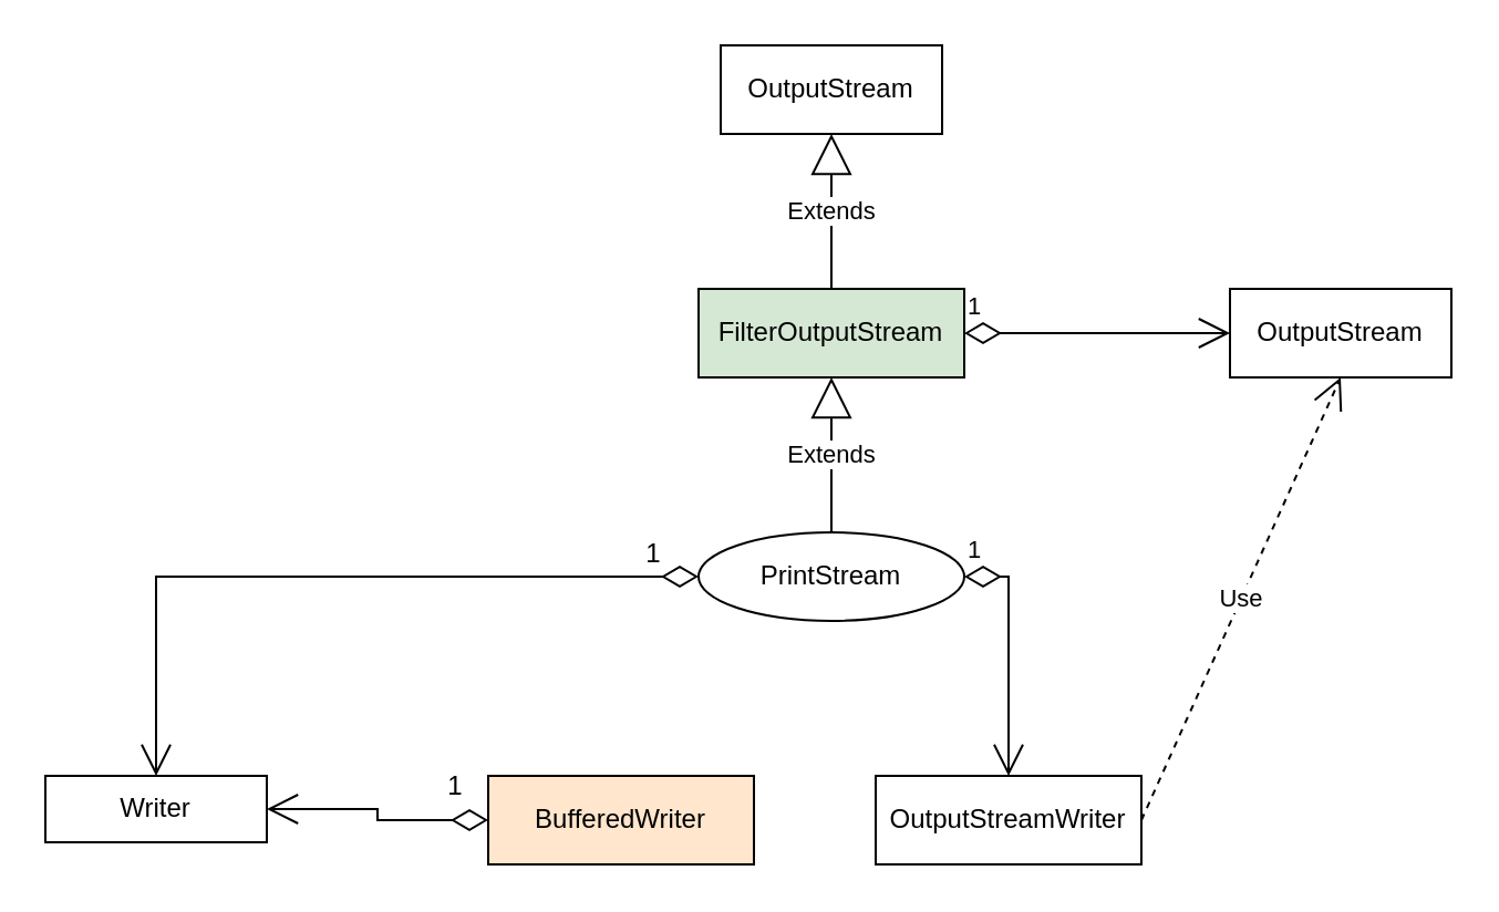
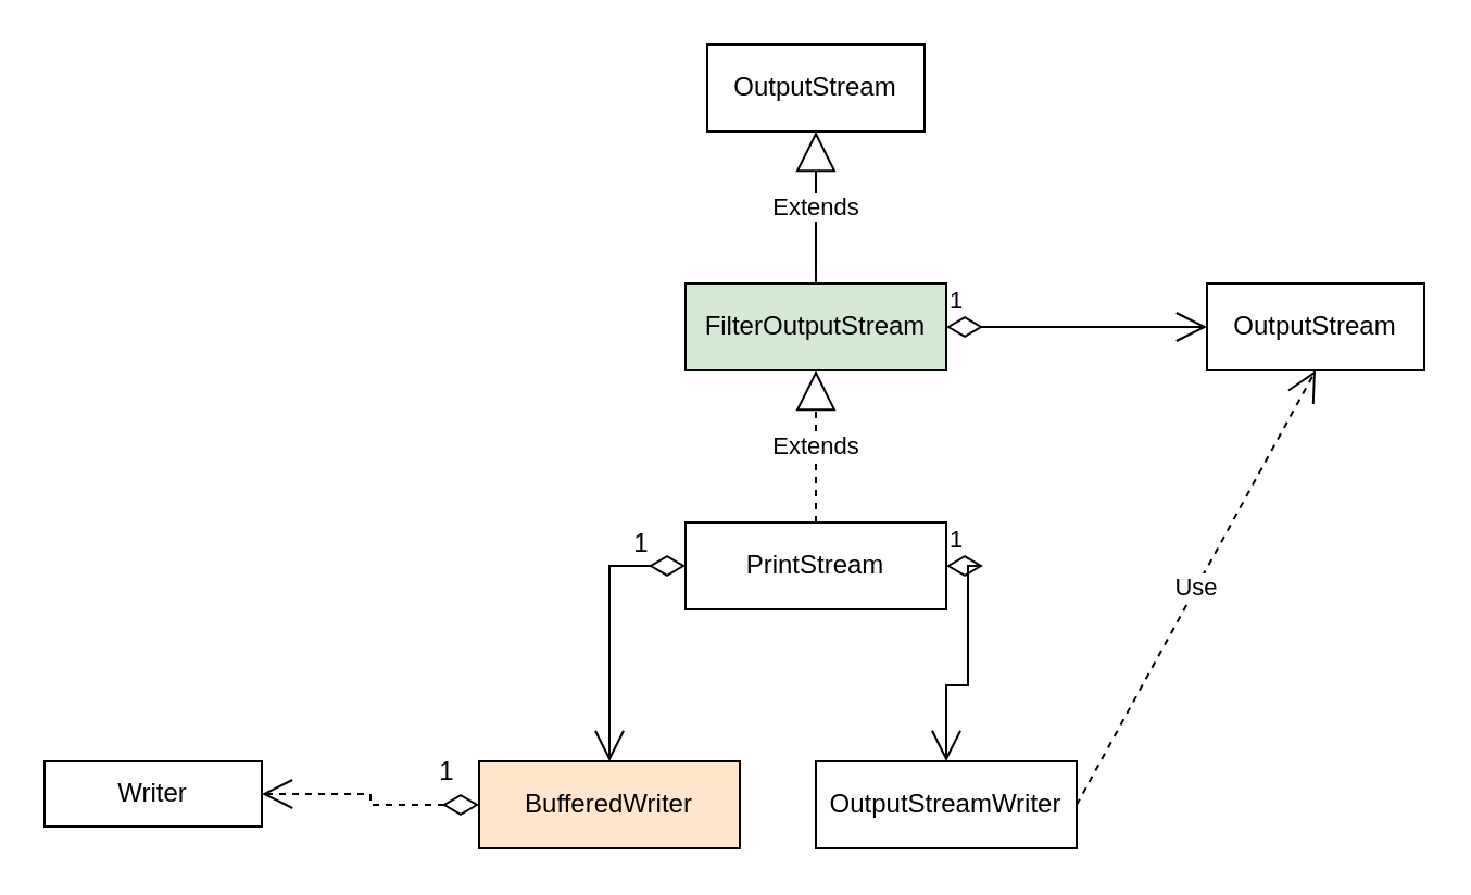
- <mxCell id="8" value="Extends" style="endArrow=block;endSize=16;endFill=0;html=1;rounded=0;exitX=0.5;exitY=0;exitDx=0;exitDy=0;entryX=0.5;entryY=1;entryDx=0;entryDy=0;" edge="1" parent="1" source="7" target="3"><mxGeometry width="160" relative="1" as="geometry"><mxPoint x="305" y="380" as="sourcePoint" /><mxPoint x="375" y="180" as="targetPoint" /></mxGeometry></mxCell>
+ <mxCell id="8" value="Extends" style="endArrow=block;endSize=16;endFill=0;html=1;rounded=0;exitX=0.5;exitY=0;exitDx=0;exitDy=0;entryX=0.5;entryY=1;entryDx=0;entryDy=0;dashed=1;" edge="1" parent="1" source="7" target="3"><mxGeometry width="160" relative="1" as="geometry"><mxPoint x="305" y="380" as="sourcePoint" /><mxPoint x="375" y="180" as="targetPoint" /></mxGeometry></mxCell>
- <mxCell id="11" value="" style="endArrow=open;html=1;endSize=12;startArrow=diamondThin;startSize=14;startFill=0;edgeStyle=orthogonalEdgeStyle;align=left;verticalAlign=bottom;rounded=0;exitX=0;exitY=0.5;exitDx=0;exitDy=0;" edge="1" parent="1" source="7" target="14"><mxGeometry x="-1" y="3" relative="1" as="geometry"><mxPoint x="302" y="260" as="sourcePoint" /><mxPoint x="282" y="350" as="targetPoint" /></mxGeometry></mxCell>
+ <mxCell id="11" value="" style="endArrow=open;html=1;endSize=12;startArrow=diamondThin;startSize=14;startFill=0;edgeStyle=orthogonalEdgeStyle;align=left;verticalAlign=bottom;rounded=0;entryX=0.5;entryY=0;entryDx=0;entryDy=0;exitX=0;exitY=0.5;exitDx=0;exitDy=0;" edge="1" parent="1" source="7" target="9"><mxGeometry x="-1" y="3" relative="1" as="geometry"><mxPoint x="302" y="260" as="sourcePoint" /><mxPoint x="282" y="350" as="targetPoint" /></mxGeometry></mxCell>
- <mxCell id="7" value="PrintStream" style="ellipse;whiteSpace=wrap;html=1;align=center;" vertex="1" parent="1"><mxGeometry x="315" y="240" width="120" height="40" as="geometry" /></mxCell>
+ <mxCell id="7" value="PrintStream" style="whiteSpace=wrap;html=1;align=center;" vertex="1" parent="1"><mxGeometry x="315" y="240" width="120" height="40" as="geometry" /></mxCell>
- <mxCell id="15" value="" style="endArrow=open;html=1;endSize=12;startArrow=diamondThin;startSize=14;startFill=0;edgeStyle=orthogonalEdgeStyle;align=left;verticalAlign=bottom;rounded=0;entryX=1;entryY=0.5;entryDx=0;entryDy=0;exitX=0;exitY=0.5;exitDx=0;exitDy=0;" edge="1" parent="1" source="9" target="14"><mxGeometry x="-1" y="3" relative="1" as="geometry"><mxPoint x="200" y="310" as="sourcePoint" /><mxPoint x="410" y="260" as="targetPoint" /></mxGeometry></mxCell>
+ <mxCell id="15" value="" style="endArrow=open;html=1;endSize=12;startArrow=diamondThin;startSize=14;startFill=0;edgeStyle=orthogonalEdgeStyle;align=left;verticalAlign=bottom;rounded=0;entryX=1;entryY=0.5;entryDx=0;entryDy=0;exitX=0;exitY=0.5;exitDx=0;exitDy=0;dashed=1;" edge="1" parent="1" source="9" target="14"><mxGeometry x="-1" y="3" relative="1" as="geometry"><mxPoint x="200" y="310" as="sourcePoint" /><mxPoint x="410" y="260" as="targetPoint" /></mxGeometry></mxCell>
- <mxCell id="10" value="OutputStreamWriter" style="whiteSpace=wrap;html=1;align=center;" vertex="1" parent="1"><mxGeometry x="395" y="350" width="120" height="40" as="geometry" /></mxCell>
+ <mxCell id="10" value="OutputStreamWriter" style="whiteSpace=wrap;html=1;align=center;" vertex="1" parent="1"><mxGeometry x="375" y="350" width="120" height="40" as="geometry" /></mxCell>
